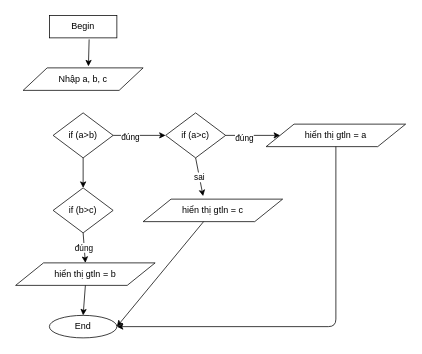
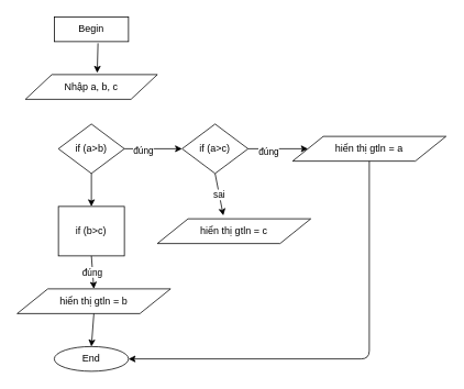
- <mxCell id="6" value="if (b&amp;gt;c)" style="rhombus;whiteSpace=wrap;html=1;" vertex="1" parent="1"><mxGeometry x="70" y="250" width="80" height="60" as="geometry" /></mxCell>
+ <mxCell id="6" value="if (b&amp;gt;c)" style="whiteSpace=wrap;html=1;rounded=0;" vertex="1" parent="1"><mxGeometry x="70" y="250" width="80" height="60" as="geometry" /></mxCell>
- <mxCell id="21" value="" style="endArrow=classic;html=1;entryX=1;entryY=0.5;entryDx=0;entryDy=0;" edge="1" parent="1" source="8" target="10"><mxGeometry width="50" height="50" relative="1" as="geometry"><mxPoint x="330" y="280" as="sourcePoint" /><mxPoint x="380" y="230" as="targetPoint" /></mxGeometry></mxCell>
